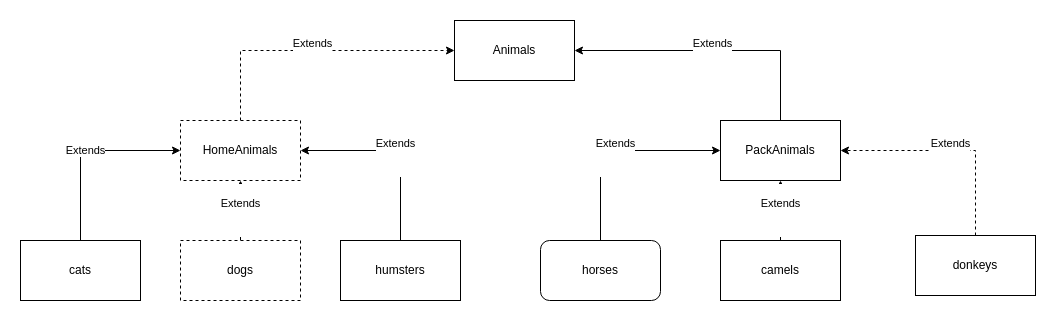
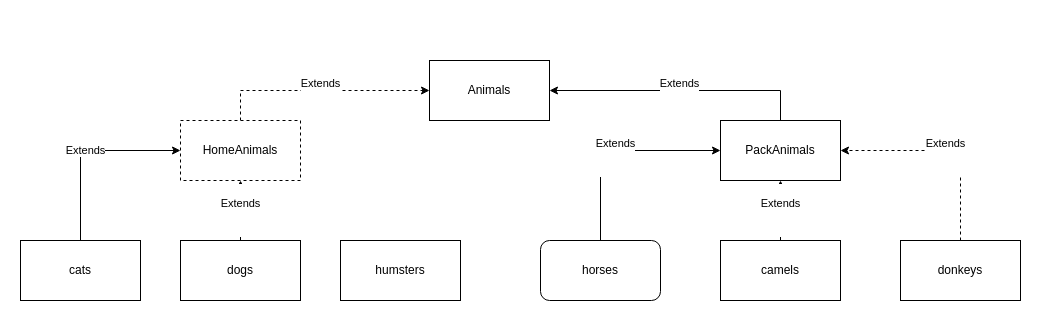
- <mxCell id="2" value="Animals" style="rounded=0;whiteSpace=wrap;html=1;" vertex="1" parent="1"><mxGeometry x="454" y="20" width="120" height="60" as="geometry" /></mxCell>
+ <mxCell id="2" value="Animals" style="rounded=0;whiteSpace=wrap;html=1;" vertex="1" parent="1"><mxGeometry x="429" y="60" width="120" height="60" as="geometry" /></mxCell>
- <mxCell id="11" value="&#10;&lt;span style=&quot;color: rgb(0, 0, 0); font-family: Helvetica; font-size: 11px; font-style: normal; font-variant-ligatures: normal; font-variant-caps: normal; font-weight: 400; letter-spacing: normal; orphans: 2; text-align: center; text-indent: 0px; text-transform: none; widows: 2; word-spacing: 0px; -webkit-text-stroke-width: 0px; background-color: rgb(255, 255, 255); text-decoration-thickness: initial; text-decoration-style: initial; text-decoration-color: initial; float: none; display: inline !important;&quot;&gt;Extends&lt;/span&gt;&#10;&#10;" style="edgeStyle=orthogonalEdgeStyle;rounded=0;orthogonalLoop=1;jettySize=auto;html=1;exitX=0.5;exitY=0;exitDx=0;exitDy=0;entryX=1;entryY=0.5;entryDx=0;entryDy=0;" edge="1" parent="1" source="12" target="4"><mxGeometry relative="1" as="geometry" /></mxCell>
- <mxCell id="18" value="donkeys" style="rounded=0;whiteSpace=wrap;html=1;" vertex="1" parent="1"><mxGeometry x="915" y="235" width="120" height="60" as="geometry" /></mxCell>
+ <mxCell id="18" value="donkeys" style="rounded=0;whiteSpace=wrap;html=1;" vertex="1" parent="1"><mxGeometry x="900" y="240" width="120" height="60" as="geometry" /></mxCell>
- <mxCell id="8" value="dogs" style="rounded=0;whiteSpace=wrap;html=1;dashed=1;" vertex="1" parent="1"><mxGeometry x="180" y="240" width="120" height="60" as="geometry" /></mxCell>
+ <mxCell id="8" value="dogs" style="rounded=0;whiteSpace=wrap;html=1;" vertex="1" parent="1"><mxGeometry x="180" y="240" width="120" height="60" as="geometry" /></mxCell>
